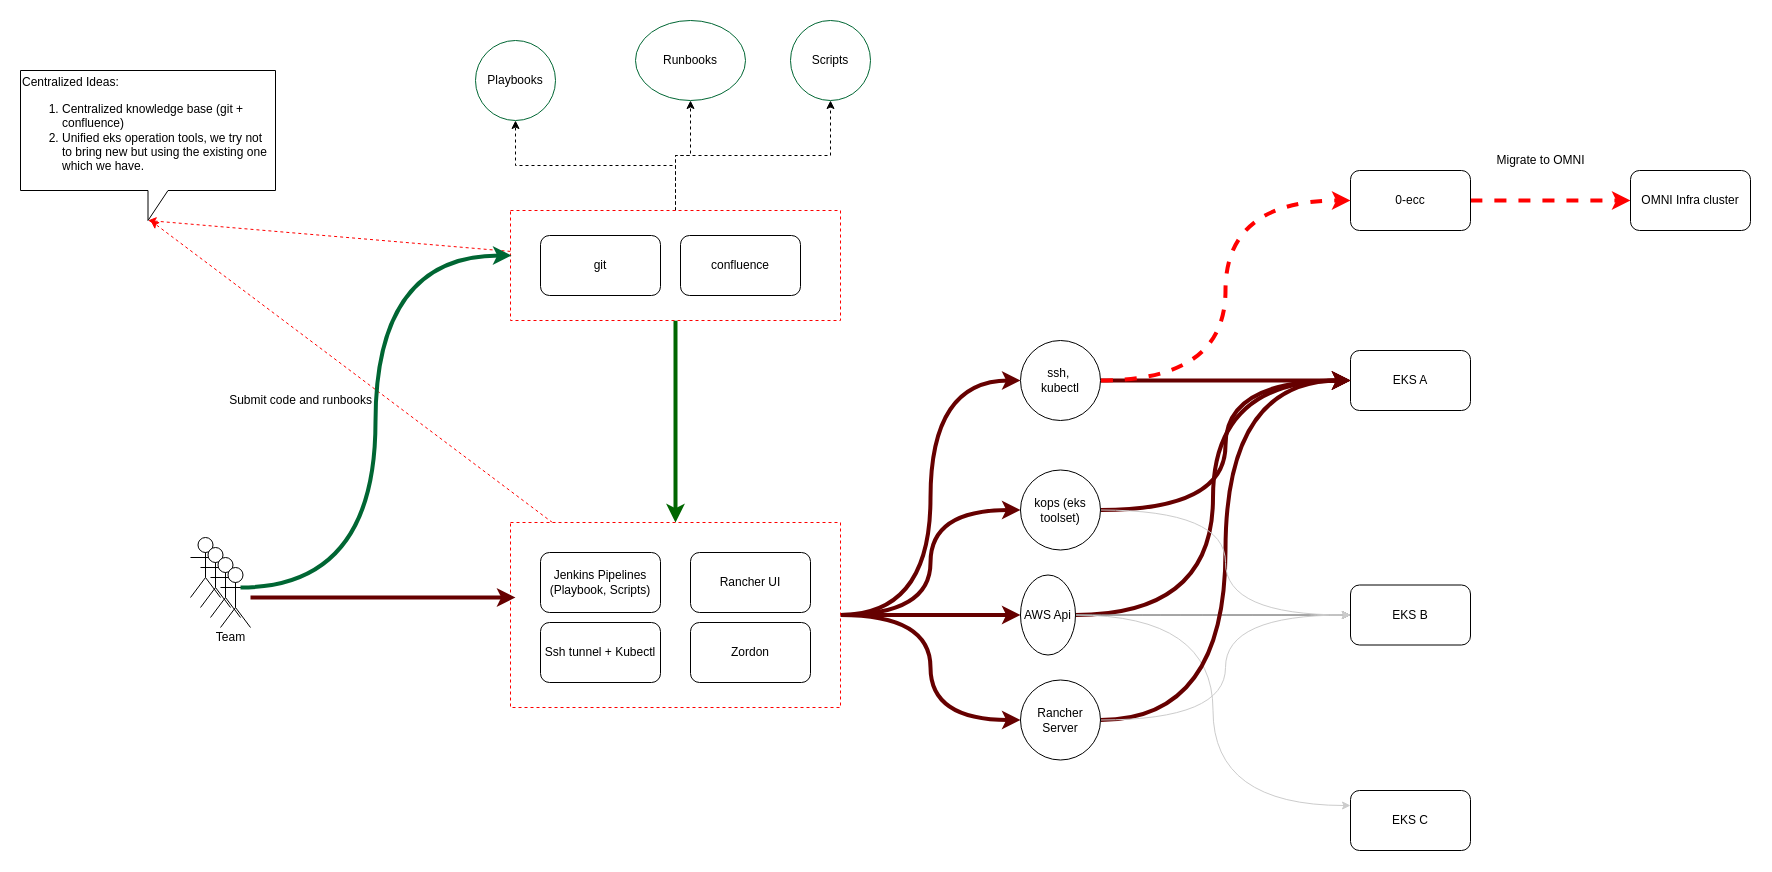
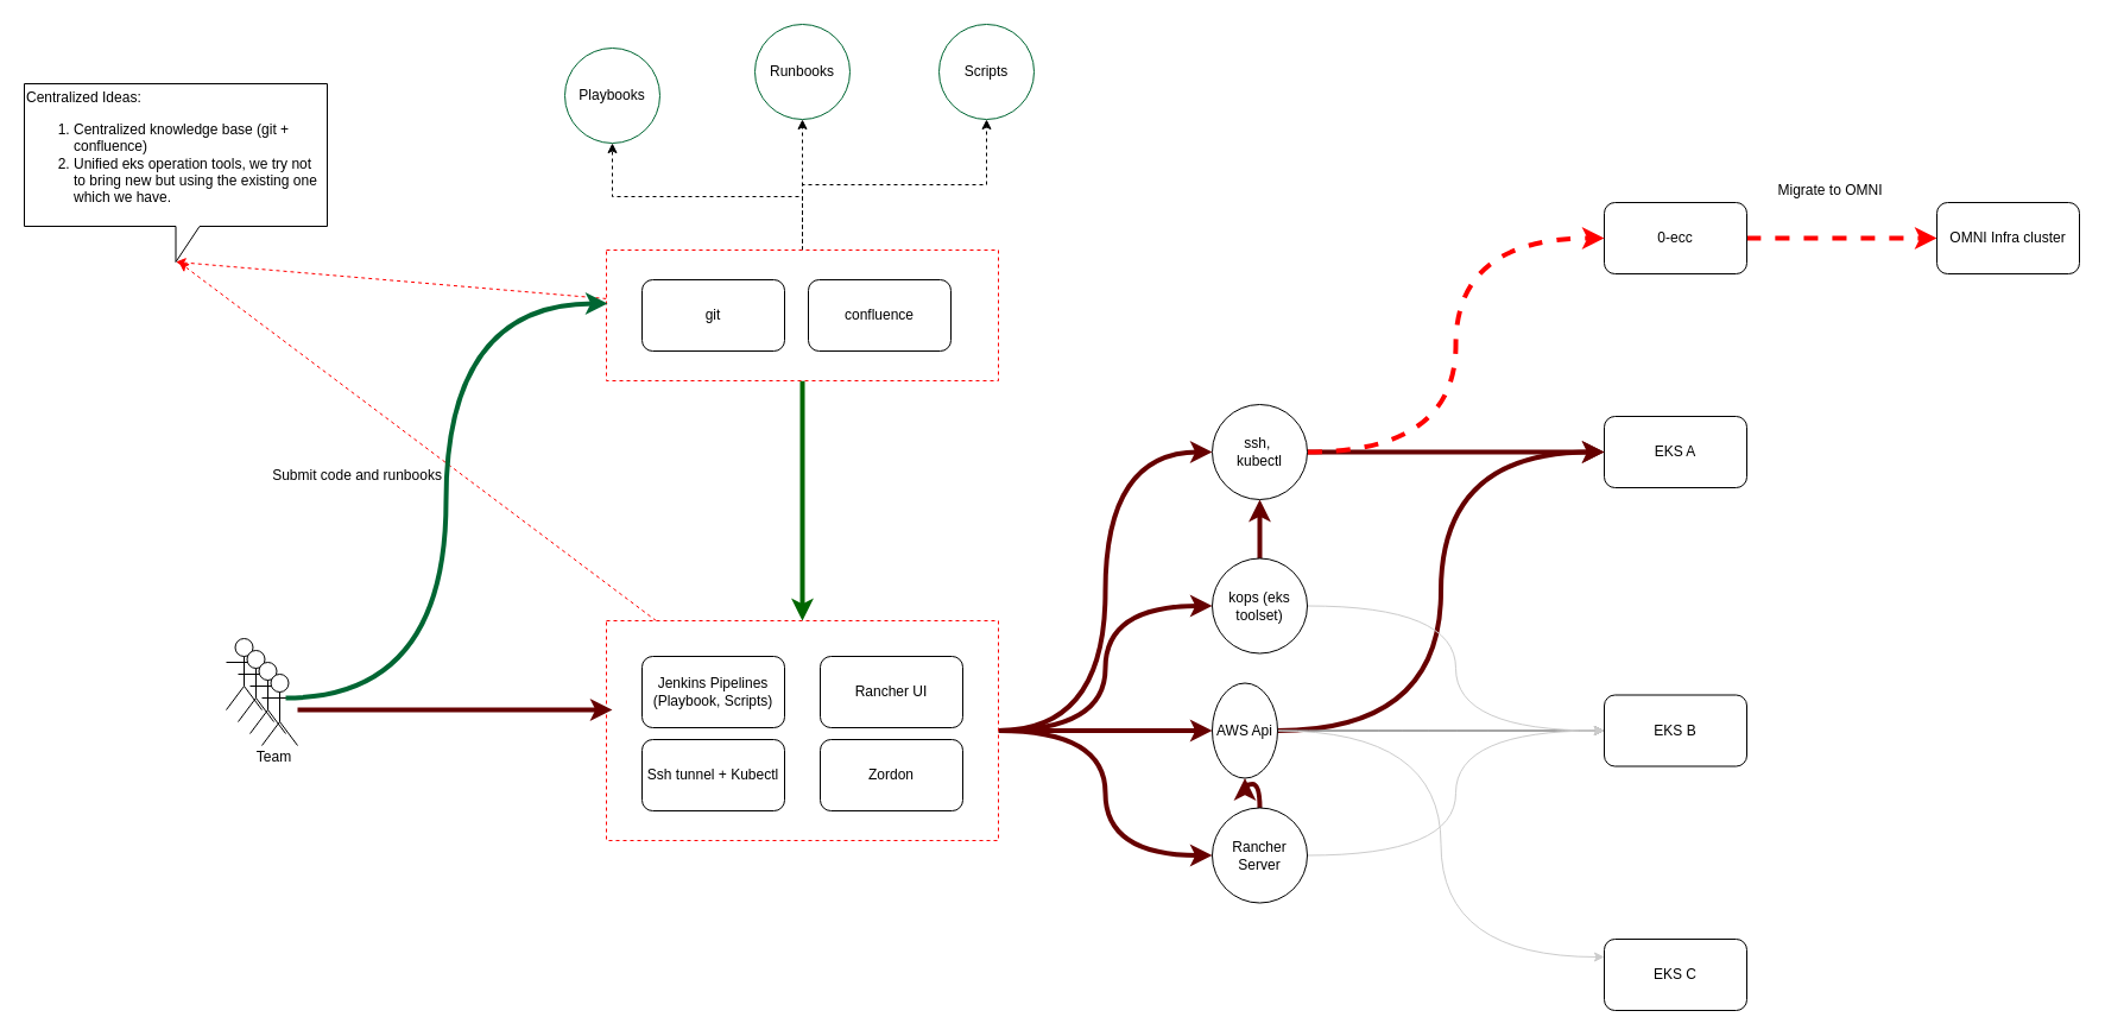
- <mxCell id="30" value="Runbooks" style="ellipse;whiteSpace=wrap;html=1;aspect=fixed;strokeColor=#006633;" vertex="1" parent="1"><mxGeometry x="635" y="20" width="110" height="80" as="geometry" /></mxCell>
+ <mxCell id="30" value="Runbooks" style="ellipse;whiteSpace=wrap;html=1;aspect=fixed;strokeColor=#006633;" vertex="1" parent="1"><mxGeometry x="635" y="20" width="80" height="80" as="geometry" /></mxCell>
- <mxCell id="24" style="edgeStyle=orthogonalEdgeStyle;curved=1;rounded=0;orthogonalLoop=1;jettySize=auto;html=1;entryX=0;entryY=0.5;entryDx=0;entryDy=0;strokeWidth=4;strokeColor=#660000;" edge="1" parent="1" source="26" target="14"><mxGeometry relative="1" as="geometry" /></mxCell>
+ <mxCell id="24" style="edgeStyle=orthogonalEdgeStyle;curved=1;rounded=0;orthogonalLoop=1;jettySize=auto;html=1;strokeWidth=4;strokeColor=#660000;" edge="1" parent="1" source="26" target="23"><mxGeometry relative="1" as="geometry" /></mxCell>
- <mxCell id="34" style="edgeStyle=orthogonalEdgeStyle;curved=1;rounded=0;orthogonalLoop=1;jettySize=auto;html=1;entryX=0;entryY=0.5;entryDx=0;entryDy=0;strokeWidth=4;strokeColor=#660000;" edge="1" parent="1" source="36" target="14"><mxGeometry relative="1" as="geometry" /></mxCell>
+ <mxCell id="34" style="edgeStyle=orthogonalEdgeStyle;curved=1;rounded=0;orthogonalLoop=1;jettySize=auto;html=1;strokeWidth=4;strokeColor=#660000;" edge="1" parent="1" source="36" target="49"><mxGeometry relative="1" as="geometry" /></mxCell>
